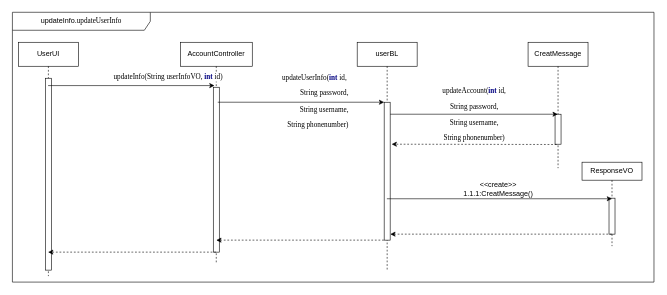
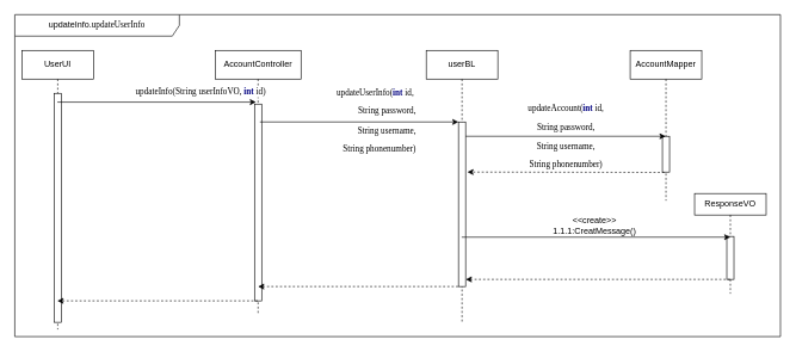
- <mxCell id="9" value="CreatMessage" style="shape=umlLifeline;perimeter=lifelinePerimeter;whiteSpace=wrap;html=1;container=1;collapsible=0;recursiveResize=0;outlineConnect=0;" parent="1" vertex="1"><mxGeometry x="880" y="70" width="100" height="210" as="geometry" /></mxCell>
+ <mxCell id="9" value="AccountMapper" style="shape=umlLifeline;perimeter=lifelinePerimeter;whiteSpace=wrap;html=1;container=1;collapsible=0;recursiveResize=0;outlineConnect=0;" parent="1" vertex="1"><mxGeometry x="880" y="70" width="100" height="210" as="geometry" /></mxCell>
